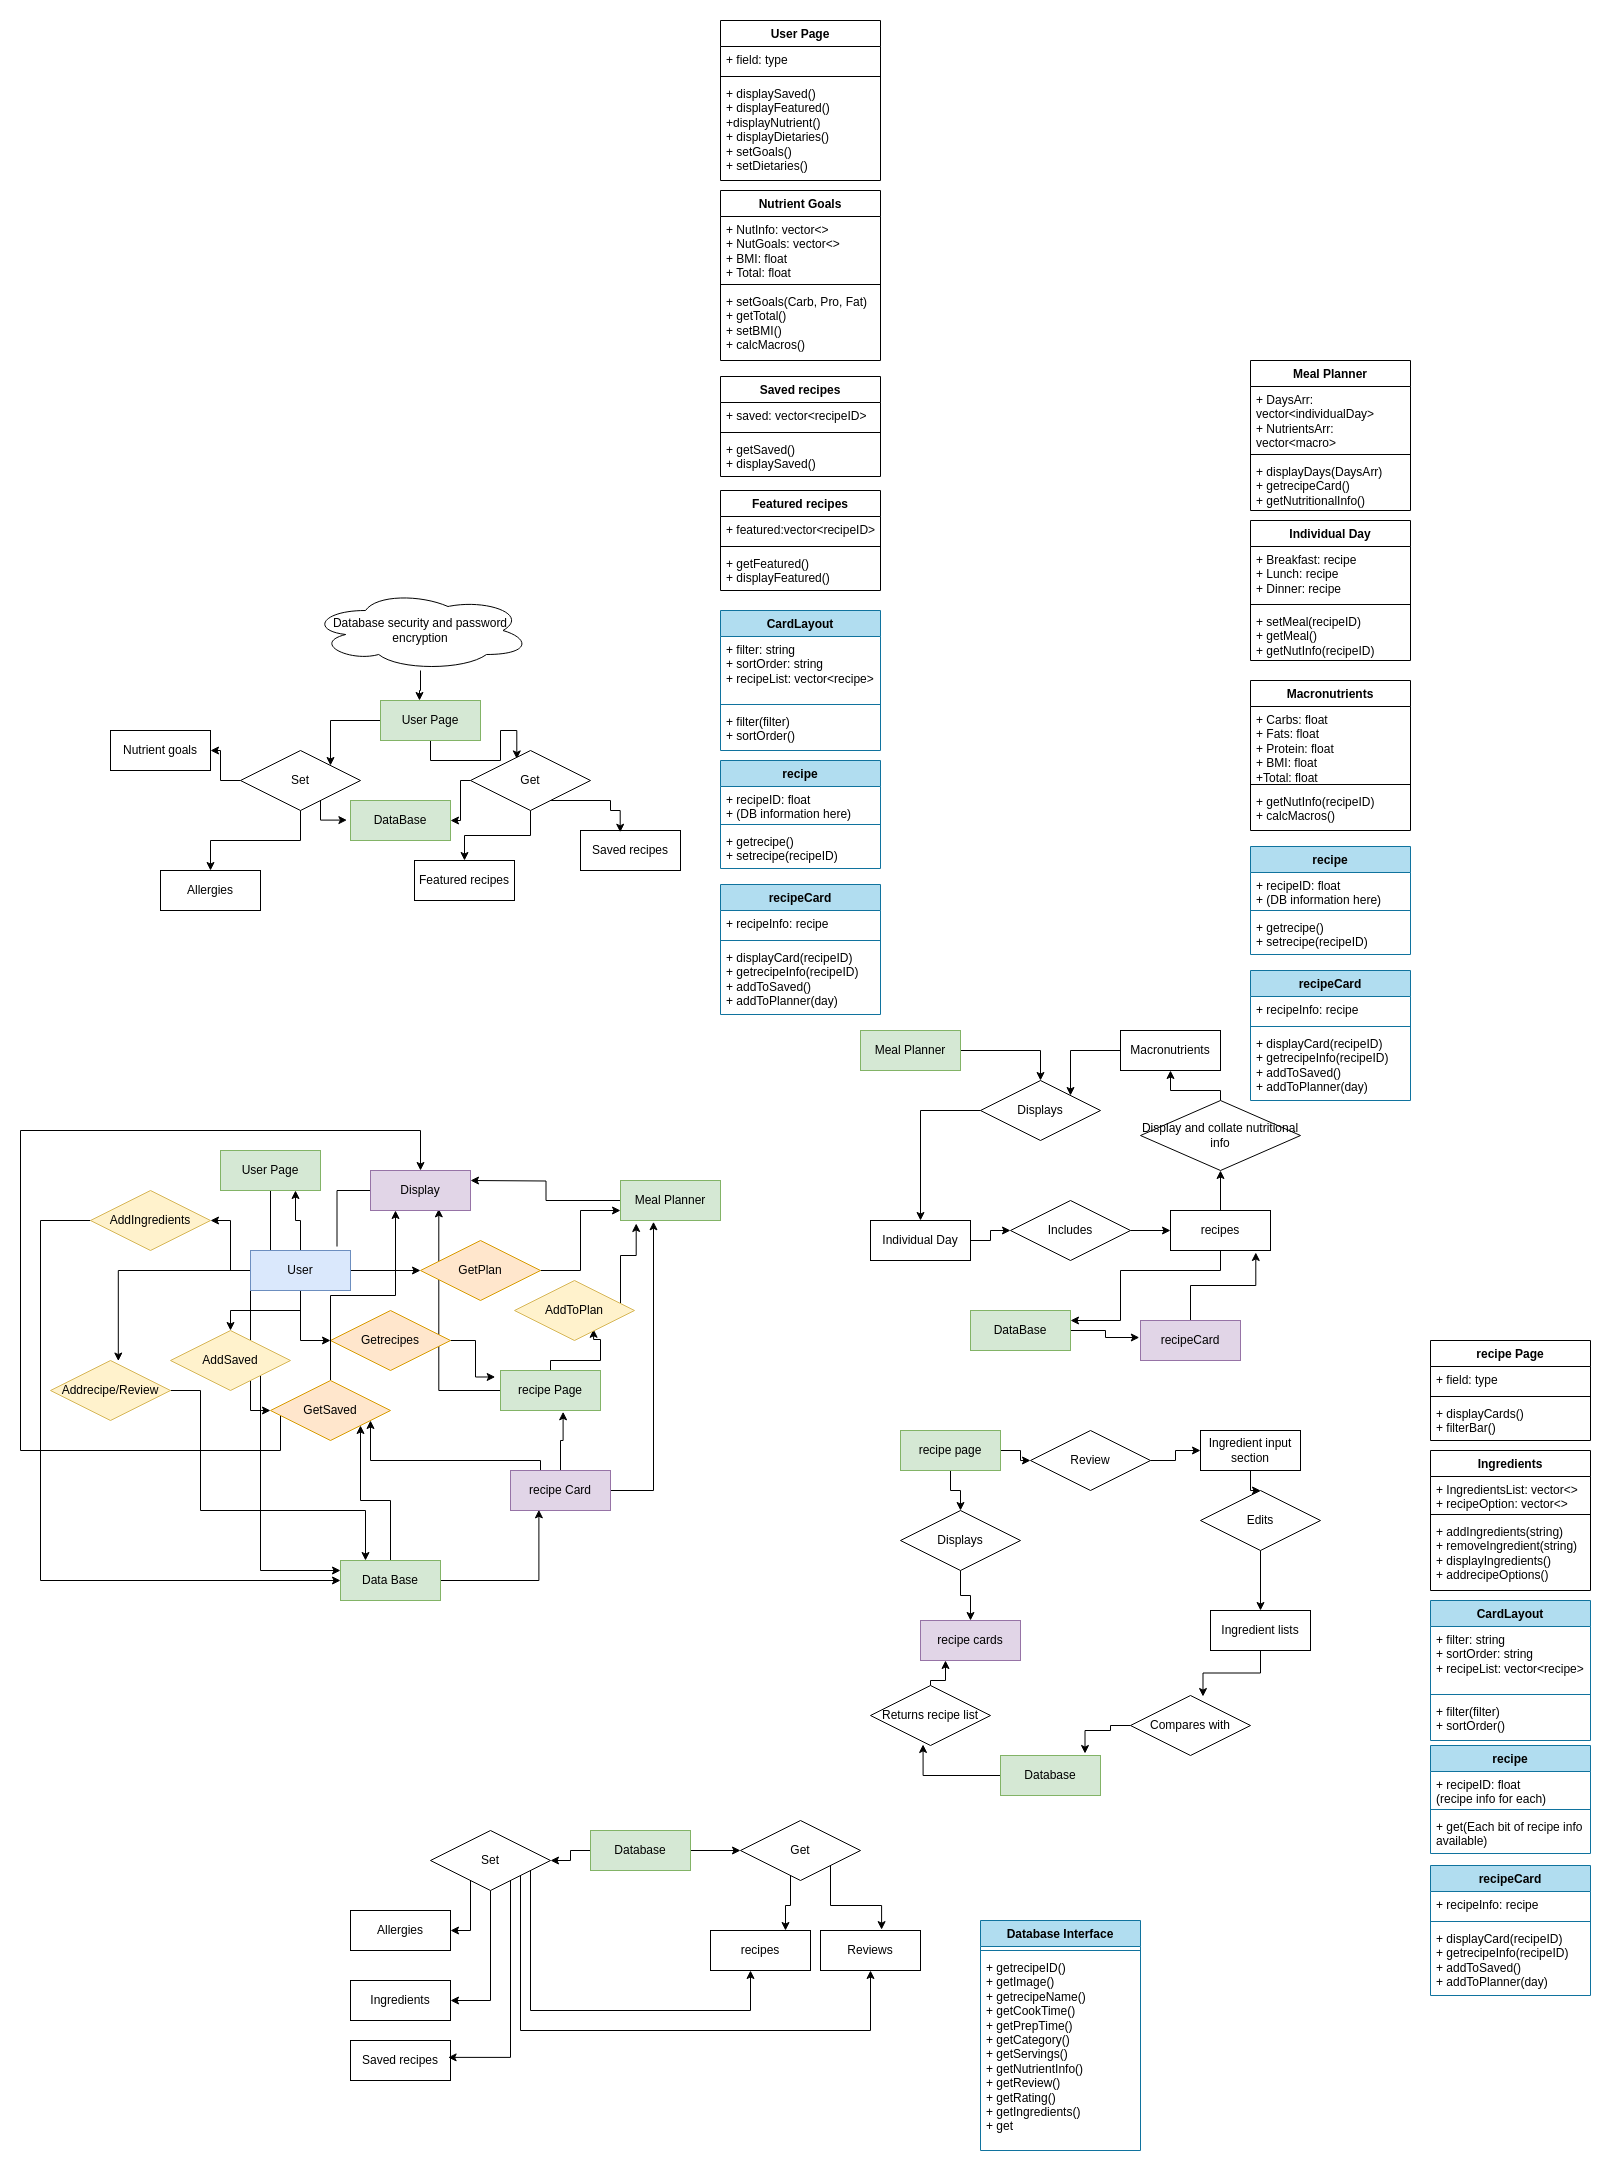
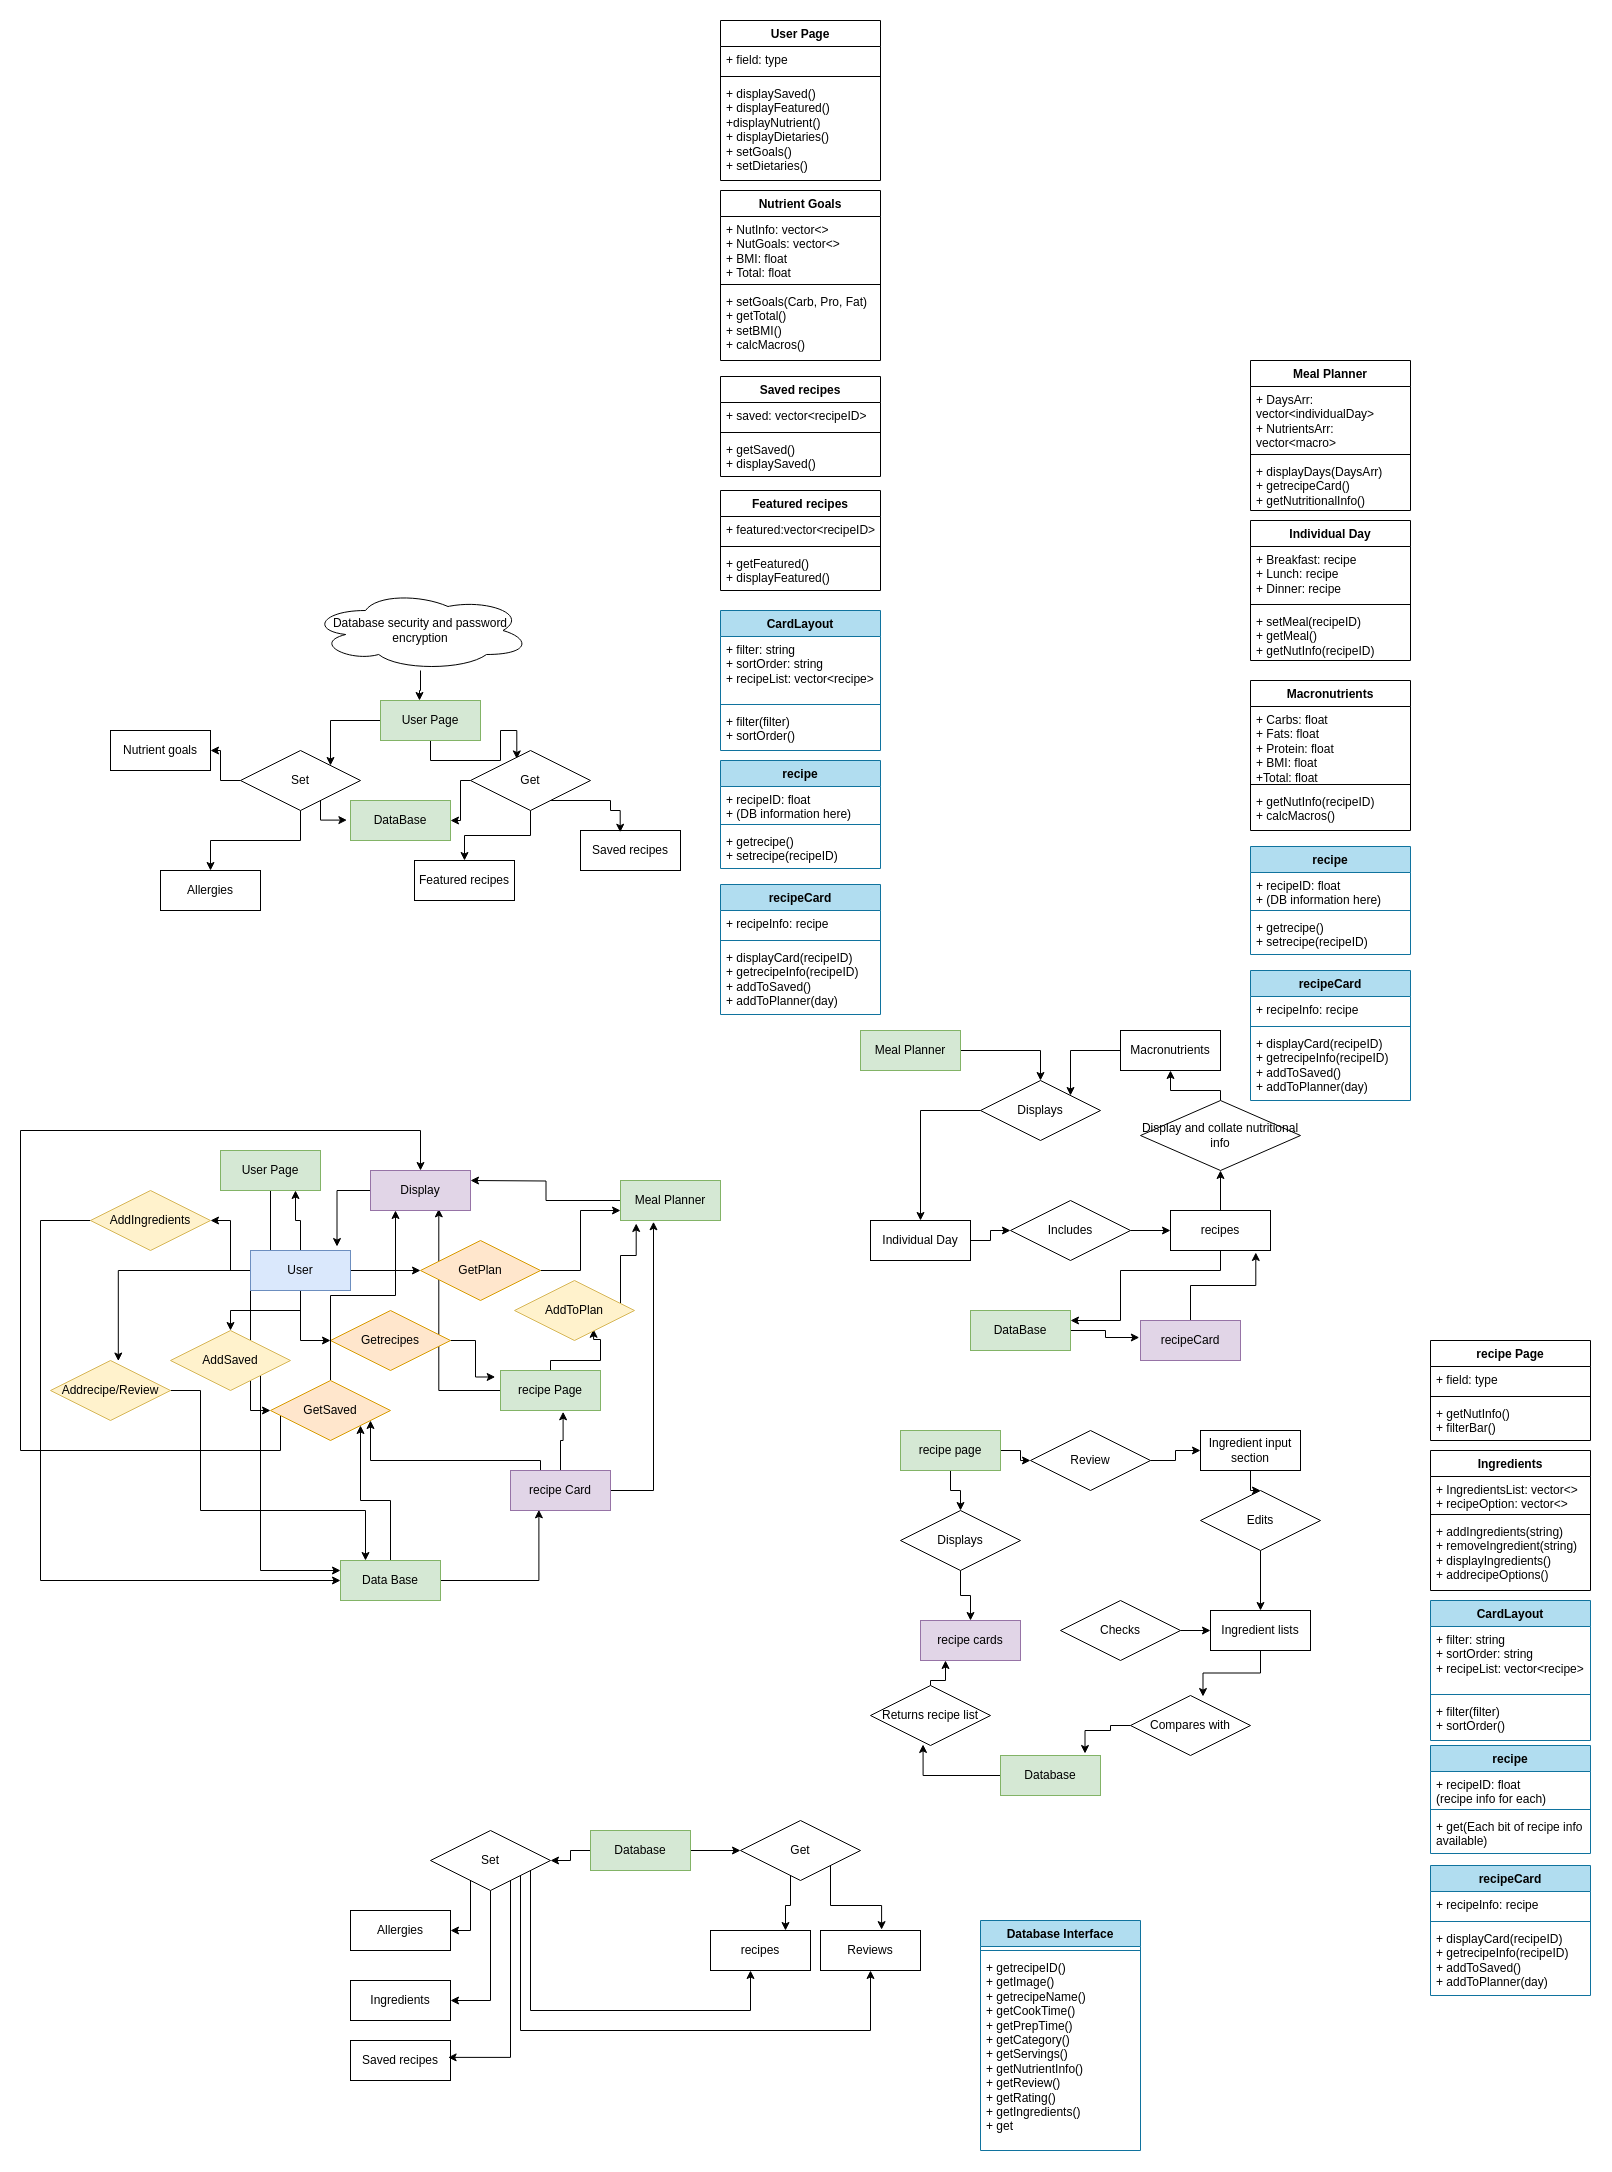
- <mxCell id="31" style="edgeStyle=orthogonalEdgeStyle;rounded=0;orthogonalLoop=1;jettySize=auto;html=1;entryX=0.865;entryY=-0.099;entryDx=0;entryDy=0;entryPerimeter=0;endArrow=none;" parent="1" source="32" target="9" edge="1"><mxGeometry relative="1" as="geometry" /></mxCell>
+ <mxCell id="31" style="edgeStyle=orthogonalEdgeStyle;rounded=0;orthogonalLoop=1;jettySize=auto;html=1;entryX=0.865;entryY=-0.099;entryDx=0;entryDy=0;entryPerimeter=0;" parent="1" source="32" target="9" edge="1"><mxGeometry relative="1" as="geometry" /></mxCell>
- <mxCell id="150" value="+ displayCards()&lt;br&gt;+ filterBar()" style="text;strokeColor=none;fillColor=none;align=left;verticalAlign=top;spacingLeft=4;spacingRight=4;overflow=hidden;rotatable=0;points=[[0,0.5],[1,0.5]];portConstraint=eastwest;whiteSpace=wrap;html=1;" parent="147" vertex="1"><mxGeometry y="60" width="160" height="40" as="geometry" /></mxCell>
+ <mxCell id="150" value="+ getNutInfo()&lt;br&gt;+ filterBar()" style="text;strokeColor=none;fillColor=none;align=left;verticalAlign=top;spacingLeft=4;spacingRight=4;overflow=hidden;rotatable=0;points=[[0,0.5],[1,0.5]];portConstraint=eastwest;whiteSpace=wrap;html=1;" parent="147" vertex="1"><mxGeometry y="60" width="160" height="40" as="geometry" /></mxCell>
+ <mxCell id="63" value="Checks" style="shape=rhombus;perimeter=rhombusPerimeter;whiteSpace=wrap;html=1;align=center;" parent="1" vertex="1"><mxGeometry x="1060" y="1600" width="120" height="60" as="geometry" /></mxCell>
+ <mxCell id="62" style="edgeStyle=orthogonalEdgeStyle;rounded=0;orthogonalLoop=1;jettySize=auto;html=1;entryX=0;entryY=0.5;entryDx=0;entryDy=0;" parent="1" source="63" target="61" edge="1"><mxGeometry relative="1" as="geometry" /></mxCell>
